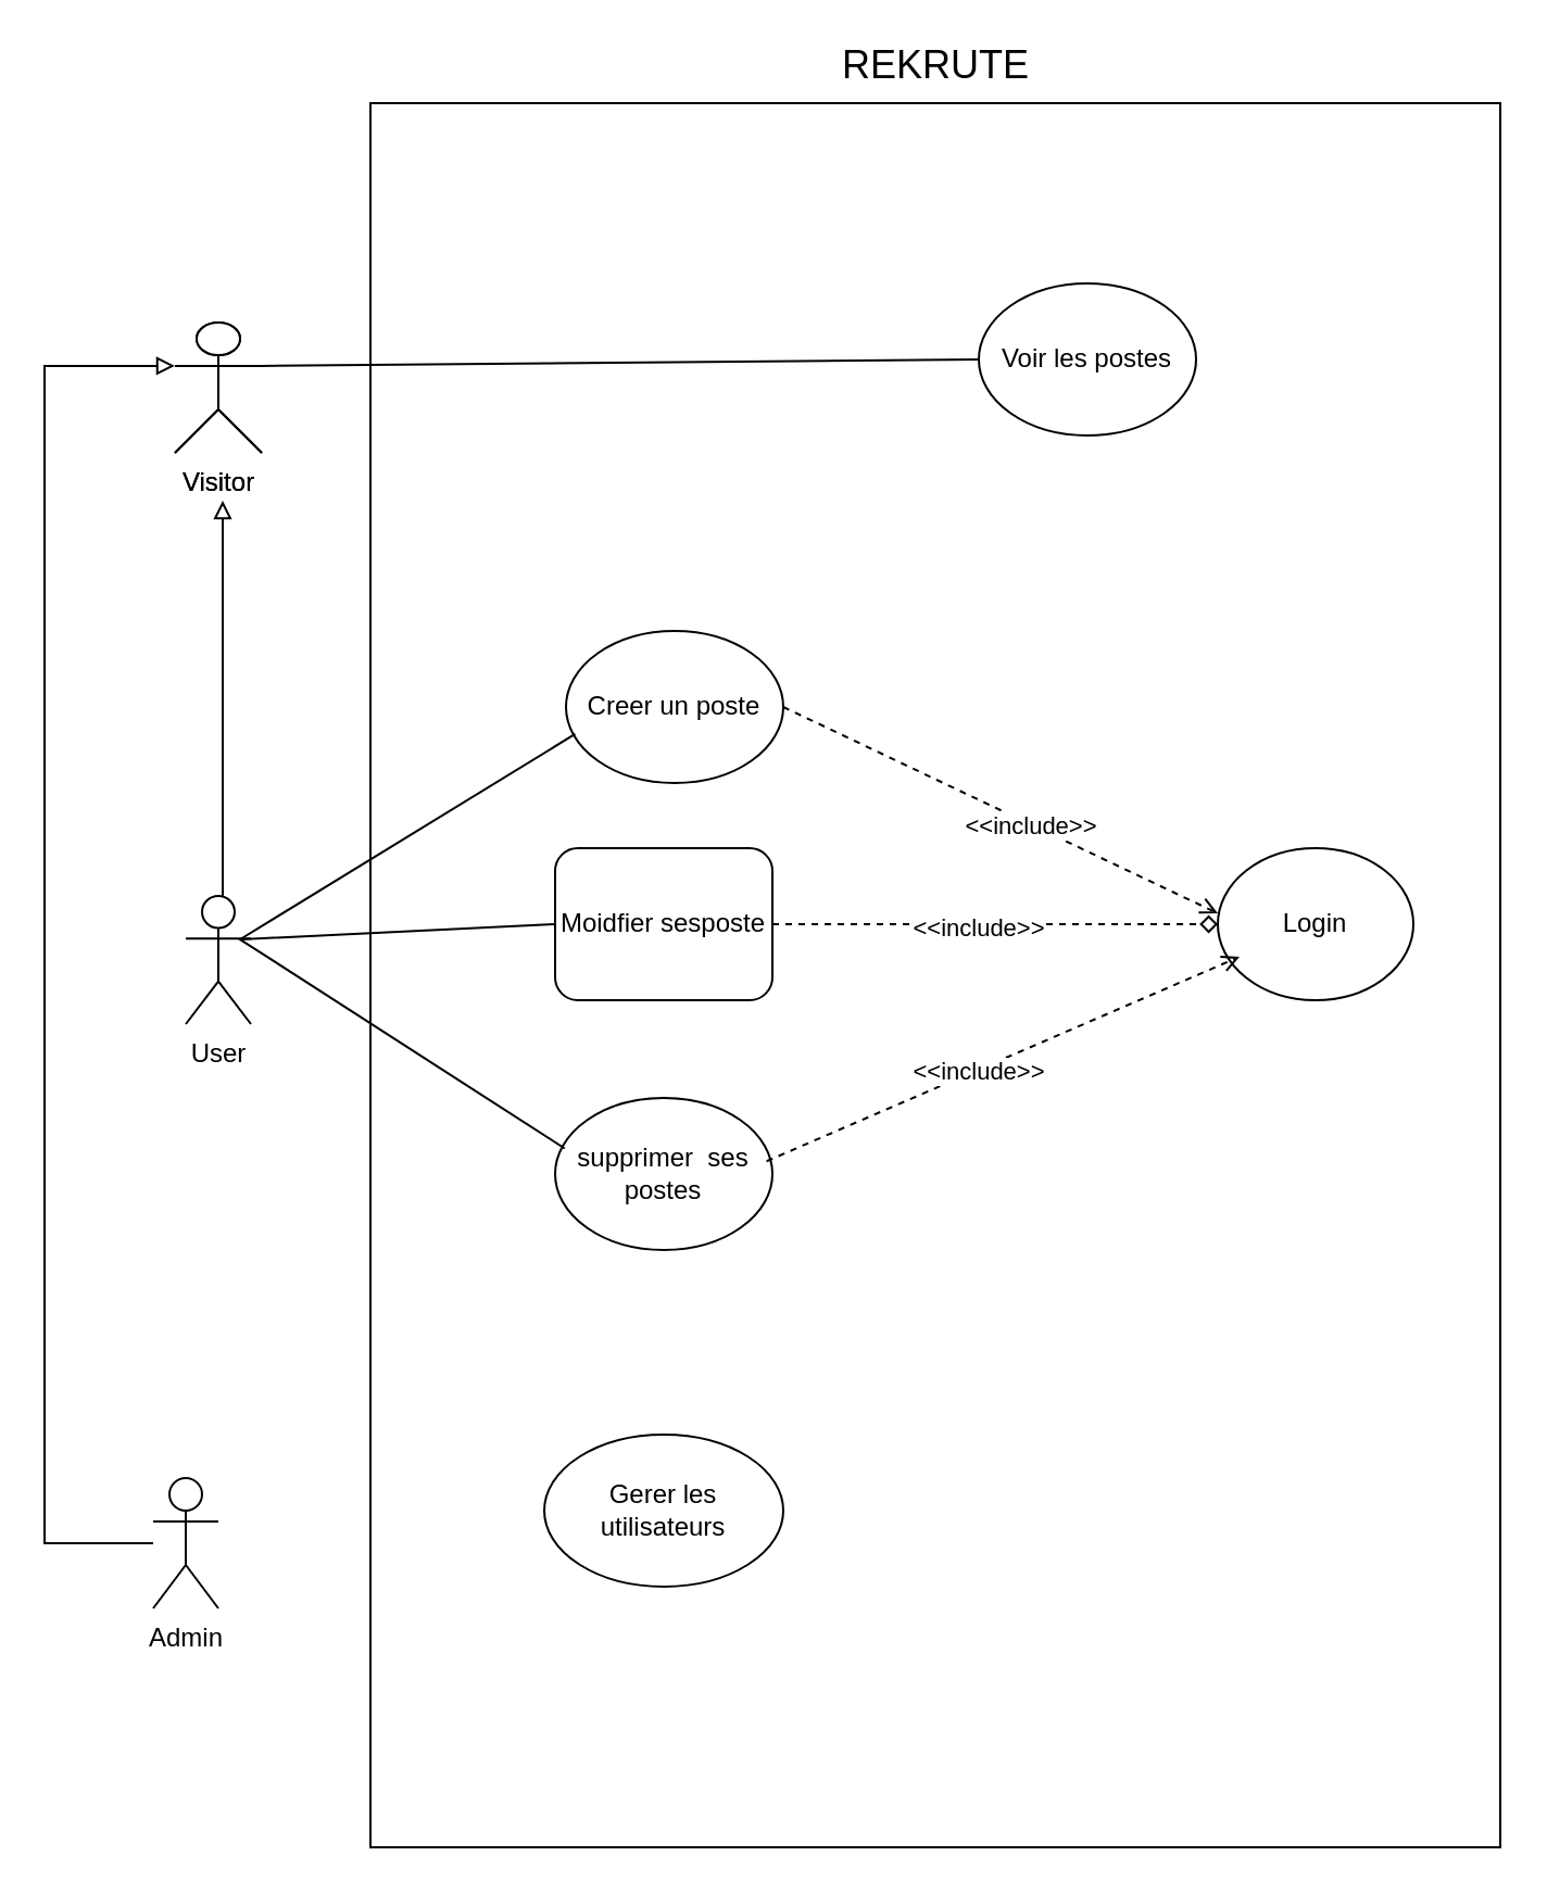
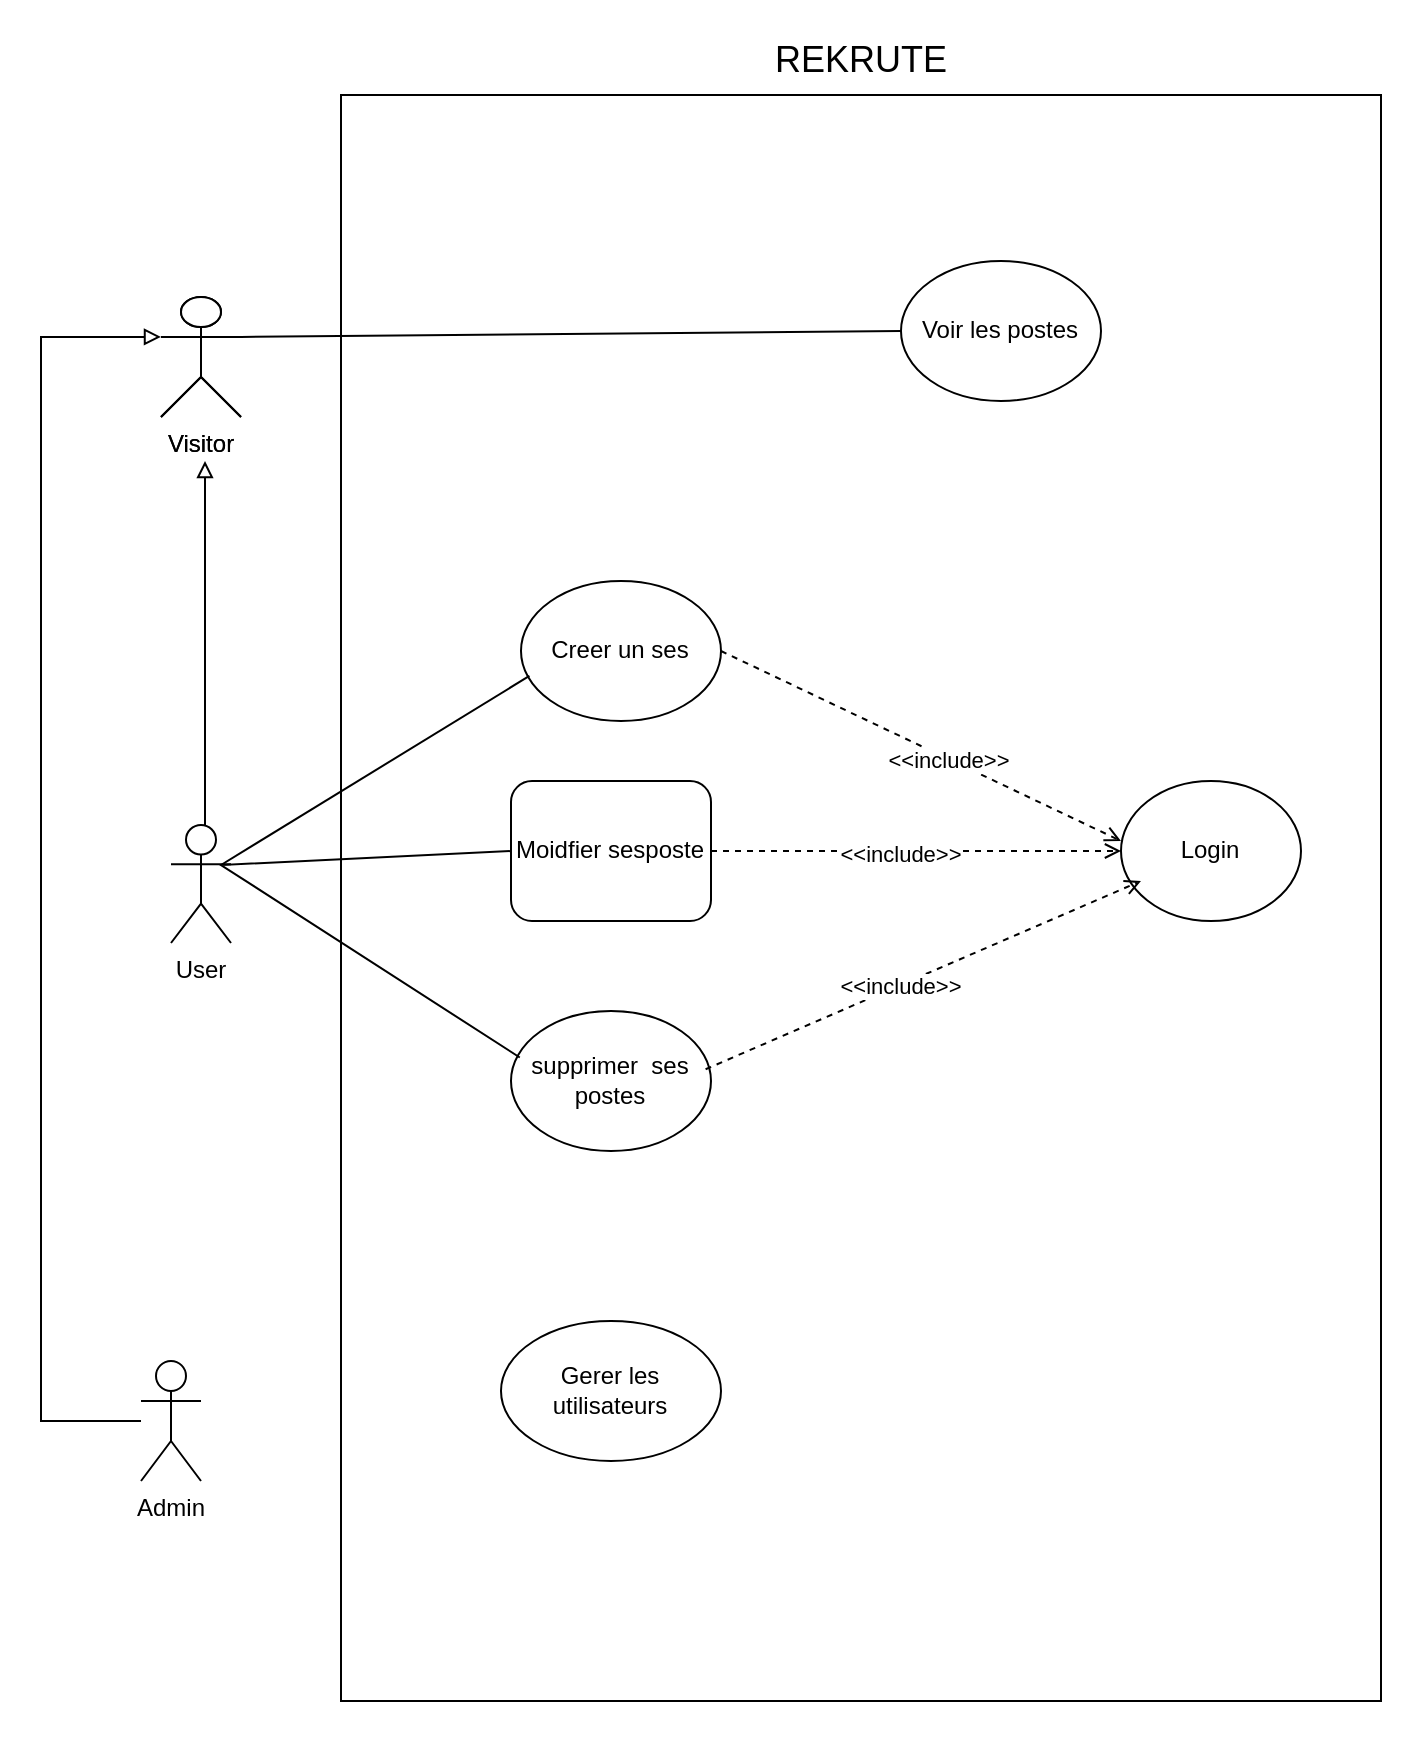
- <mxCell id="11" value="Creer un poste" style="ellipse;whiteSpace=wrap;html=1;" vertex="1" parent="1"><mxGeometry x="260" y="290" width="100" height="70" as="geometry" /></mxCell>
+ <mxCell id="11" value="Creer un ses" style="ellipse;whiteSpace=wrap;html=1;" vertex="1" parent="1"><mxGeometry x="260" y="290" width="100" height="70" as="geometry" /></mxCell>
- <mxCell id="18" value="" style="endArrow=diamond;html=1;rounded=0;entryX=0;entryY=0.5;entryDx=0;entryDy=0;dashed=1;startArrow=none;startFill=0;endFill=0;exitX=1;exitY=0.5;exitDx=0;exitDy=0;" edge="1" parent="1" source="10" target="15"><mxGeometry width="50" height="50" relative="1" as="geometry"><mxPoint x="350" y="447" as="sourcePoint" /><mxPoint x="518.04" y="442.99" as="targetPoint" /></mxGeometry></mxCell>
+ <mxCell id="18" value="" style="endArrow=open;html=1;rounded=0;entryX=0;entryY=0.5;entryDx=0;entryDy=0;dashed=1;startArrow=none;startFill=0;endFill=0;exitX=1;exitY=0.5;exitDx=0;exitDy=0;" edge="1" parent="1" source="10" target="15"><mxGeometry width="50" height="50" relative="1" as="geometry"><mxPoint x="350" y="447" as="sourcePoint" /><mxPoint x="518.04" y="442.99" as="targetPoint" /></mxGeometry></mxCell>
